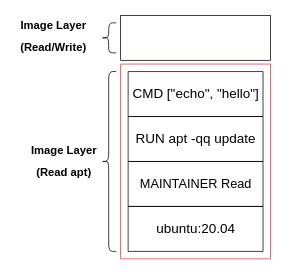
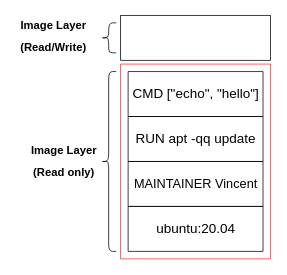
- <mxCell id="12" value="&lt;font style=&quot;font-size: 15px&quot;&gt;Image Layer&lt;br&gt;(Read apt)&lt;/font&gt;" style="text;strokeColor=none;fillColor=none;html=1;fontSize=24;fontStyle=1;verticalAlign=middle;align=center;" parent="1" vertex="1"><mxGeometry x="34" y="192" width="100" height="40" as="geometry" /></mxCell>
+ <mxCell id="12" value="&lt;font style=&quot;font-size: 15px&quot;&gt;Image Layer&lt;br&gt;(Read only)&lt;/font&gt;" style="text;strokeColor=none;fillColor=none;html=1;fontSize=24;fontStyle=1;verticalAlign=middle;align=center;" parent="1" vertex="1"><mxGeometry x="34" y="192" width="100" height="40" as="geometry" /></mxCell>
- <mxCell id="8" value="&lt;div&gt;&lt;font style=&quot;font-size: 17px&quot;&gt;MAINTAINER Read&lt;/font&gt;&lt;/div&gt;" style="text;html=1;align=center;verticalAlign=middle;resizable=0;points=[];autosize=1;strokeColor=none;fillColor=none;fontSize=18;" vertex="1" parent="7"><mxGeometry y="15" width="180" height="30" as="geometry" /></mxCell>
+ <mxCell id="8" value="&lt;div&gt;&lt;font style=&quot;font-size: 17px&quot;&gt;MAINTAINER Vincent&lt;/font&gt;&lt;/div&gt;" style="text;html=1;align=center;verticalAlign=middle;resizable=0;points=[];autosize=1;strokeColor=none;fillColor=none;fontSize=18;" vertex="1" parent="7"><mxGeometry y="15" width="180" height="30" as="geometry" /></mxCell>
